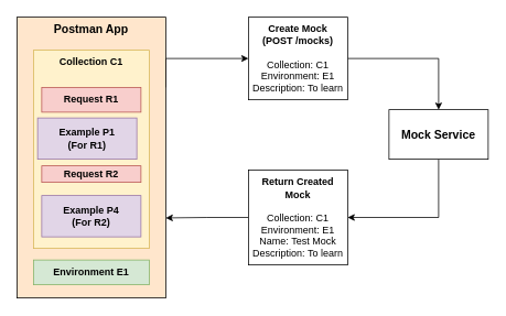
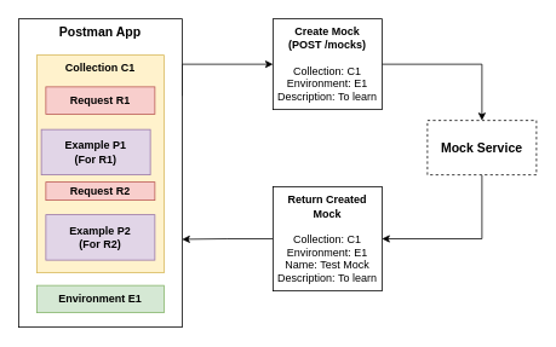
- <mxCell id="3" value="&lt;b&gt;&lt;font style=&quot;font-size: 14px&quot;&gt;Postman App&lt;/font&gt;&lt;/b&gt;" style="rounded=0;whiteSpace=wrap;html=1;verticalAlign=top;fillColor=#ffe6cc;" parent="1" vertex="1"><mxGeometry x="20" y="20" width="180" height="340" as="geometry" /></mxCell>
+ <mxCell id="3" value="&lt;b&gt;&lt;font style=&quot;font-size: 14px&quot;&gt;Postman App&lt;/font&gt;&lt;/b&gt;" style="rounded=0;whiteSpace=wrap;html=1;verticalAlign=top;" parent="1" vertex="1"><mxGeometry x="20" y="20" width="180" height="340" as="geometry" /></mxCell>
- <mxCell id="6" value="&lt;b&gt;Request R1&lt;/b&gt;" style="rounded=0;whiteSpace=wrap;html=1;verticalAlign=middle;fillColor=#f8cecc;strokeColor=#b85450;" parent="1" vertex="1"><mxGeometry x="50" y="105" width="120" height="30" as="geometry" /></mxCell>
+ <mxCell id="6" value="&lt;b&gt;Request R1&lt;/b&gt;" style="rounded=0;whiteSpace=wrap;html=1;verticalAlign=middle;fillColor=#f8cecc;strokeColor=#b85450;" parent="1" vertex="1"><mxGeometry x="50" y="95" width="120" height="30" as="geometry" /></mxCell>
- <mxCell id="15" value="&lt;font style=&quot;font-size: 14px&quot;&gt;&lt;b&gt;Mock Service&lt;/b&gt;&lt;/font&gt;" style="rounded=0;whiteSpace=wrap;html=1;glass=0;labelBackgroundColor=none;gradientColor=none;verticalAlign=middle;" parent="1" vertex="1"><mxGeometry x="470" y="132" width="120" height="60" as="geometry" /></mxCell>
+ <mxCell id="15" value="&lt;font style=&quot;font-size: 14px&quot;&gt;&lt;b&gt;Mock Service&lt;/b&gt;&lt;/font&gt;" style="rounded=0;whiteSpace=wrap;html=1;glass=0;labelBackgroundColor=none;gradientColor=none;verticalAlign=middle;dashed=1;" parent="1" vertex="1"><mxGeometry x="470" y="132" width="120" height="60" as="geometry" /></mxCell>
- <mxCell id="9" value="&lt;b&gt;Example P4&lt;br&gt;(For R2)&lt;/b&gt;" style="rounded=0;whiteSpace=wrap;html=1;verticalAlign=middle;fillColor=#e1d5e7;strokeColor=#9673a6;" parent="1" vertex="1"><mxGeometry x="50" y="236" width="120" height="50" as="geometry" /></mxCell>
+ <mxCell id="9" value="&lt;b&gt;Example P2&lt;br&gt;(For R2)&lt;/b&gt;" style="rounded=0;whiteSpace=wrap;html=1;verticalAlign=middle;fillColor=#e1d5e7;strokeColor=#9673a6;" parent="1" vertex="1"><mxGeometry x="50" y="236" width="120" height="50" as="geometry" /></mxCell>
